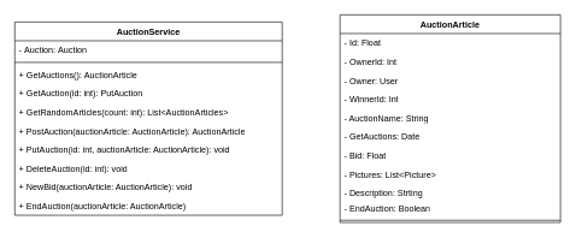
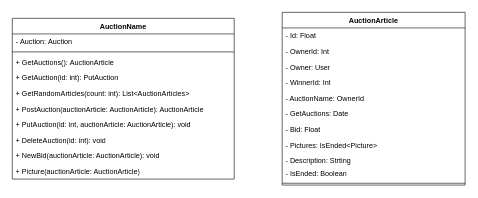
- <mxCell id="14" value="&lt;span style=&quot;white-space: nowrap;&quot;&gt;AuctionService&lt;/span&gt;" style="swimlane;fontStyle=1;align=center;verticalAlign=top;childLayout=stackLayout;horizontal=1;startSize=26;horizontalStack=0;resizeParent=1;resizeParentMax=0;resizeLast=0;collapsible=1;marginBottom=0;whiteSpace=wrap;html=1;" parent="1" vertex="1"><mxGeometry x="20" y="30" width="370" height="268" as="geometry" /></mxCell>
+ <mxCell id="14" value="&lt;span style=&quot;white-space: nowrap;&quot;&gt;AuctionName&lt;/span&gt;" style="swimlane;fontStyle=1;align=center;verticalAlign=top;childLayout=stackLayout;horizontal=1;startSize=26;horizontalStack=0;resizeParent=1;resizeParentMax=0;resizeLast=0;collapsible=1;marginBottom=0;whiteSpace=wrap;html=1;" parent="1" vertex="1"><mxGeometry x="20" y="30" width="370" height="268" as="geometry" /></mxCell>
- <mxCell id="7" value="- AuctionName: String" style="text;strokeColor=none;fillColor=none;align=left;verticalAlign=top;spacingLeft=4;spacingRight=4;overflow=hidden;rotatable=0;points=[[0,0.5],[1,0.5]];portConstraint=eastwest;whiteSpace=wrap;html=1;" parent="2" vertex="1"><mxGeometry y="130" width="305" height="26" as="geometry" /></mxCell>
+ <mxCell id="7" value="- AuctionName: OwnerId" style="text;strokeColor=none;fillColor=none;align=left;verticalAlign=top;spacingLeft=4;spacingRight=4;overflow=hidden;rotatable=0;points=[[0,0.5],[1,0.5]];portConstraint=eastwest;whiteSpace=wrap;html=1;" parent="2" vertex="1"><mxGeometry y="130" width="305" height="26" as="geometry" /></mxCell>
- <mxCell id="10" value="- Pictures: List&amp;lt;Picture&amp;gt;" style="text;strokeColor=none;fillColor=none;align=left;verticalAlign=top;spacingLeft=4;spacingRight=4;overflow=hidden;rotatable=0;points=[[0,0.5],[1,0.5]];portConstraint=eastwest;whiteSpace=wrap;html=1;" parent="2" vertex="1"><mxGeometry y="208" width="305" height="26" as="geometry" /></mxCell>
+ <mxCell id="10" value="- Pictures: IsEnded&amp;lt;Picture&amp;gt;" style="text;strokeColor=none;fillColor=none;align=left;verticalAlign=top;spacingLeft=4;spacingRight=4;overflow=hidden;rotatable=0;points=[[0,0.5],[1,0.5]];portConstraint=eastwest;whiteSpace=wrap;html=1;" parent="2" vertex="1"><mxGeometry y="208" width="305" height="26" as="geometry" /></mxCell>
- <mxCell id="24" value="+ EndAuction(auctionArticle: AuctionArticle)" style="text;strokeColor=none;fillColor=none;align=left;verticalAlign=top;spacingLeft=4;spacingRight=4;overflow=hidden;rotatable=0;points=[[0,0.5],[1,0.5]];portConstraint=eastwest;whiteSpace=wrap;html=1;" vertex="1" parent="14"><mxGeometry y="242" width="370" height="26" as="geometry" /></mxCell>
+ <mxCell id="24" value="+ Picture(auctionArticle: AuctionArticle)" style="text;strokeColor=none;fillColor=none;align=left;verticalAlign=top;spacingLeft=4;spacingRight=4;overflow=hidden;rotatable=0;points=[[0,0.5],[1,0.5]];portConstraint=eastwest;whiteSpace=wrap;html=1;" vertex="1" parent="14"><mxGeometry y="242" width="370" height="26" as="geometry" /></mxCell>
- <mxCell id="12" value="- EndAuction: Boolean" style="text;strokeColor=none;fillColor=none;align=left;verticalAlign=top;spacingLeft=4;spacingRight=4;overflow=hidden;rotatable=0;points=[[0,0.5],[1,0.5]];portConstraint=eastwest;whiteSpace=wrap;html=1;" vertex="1" parent="2"><mxGeometry y="256" width="305" height="26" as="geometry" /></mxCell>
+ <mxCell id="12" value="- IsEnded: Boolean" style="text;strokeColor=none;fillColor=none;align=left;verticalAlign=top;spacingLeft=4;spacingRight=4;overflow=hidden;rotatable=0;points=[[0,0.5],[1,0.5]];portConstraint=eastwest;whiteSpace=wrap;html=1;" vertex="1" parent="2"><mxGeometry y="256" width="305" height="26" as="geometry" /></mxCell>
